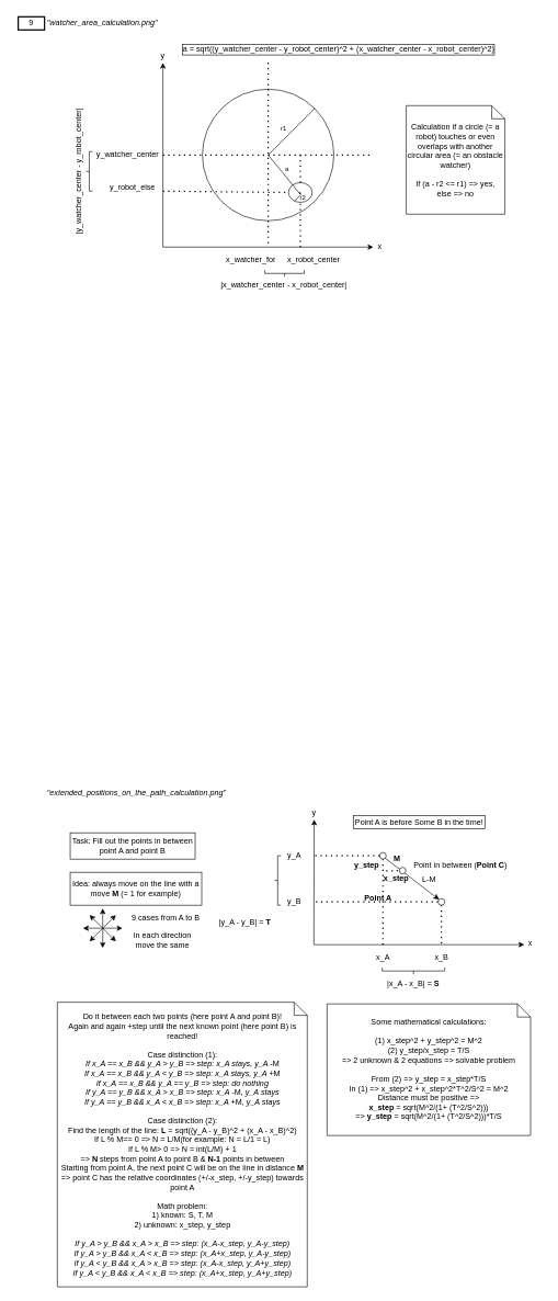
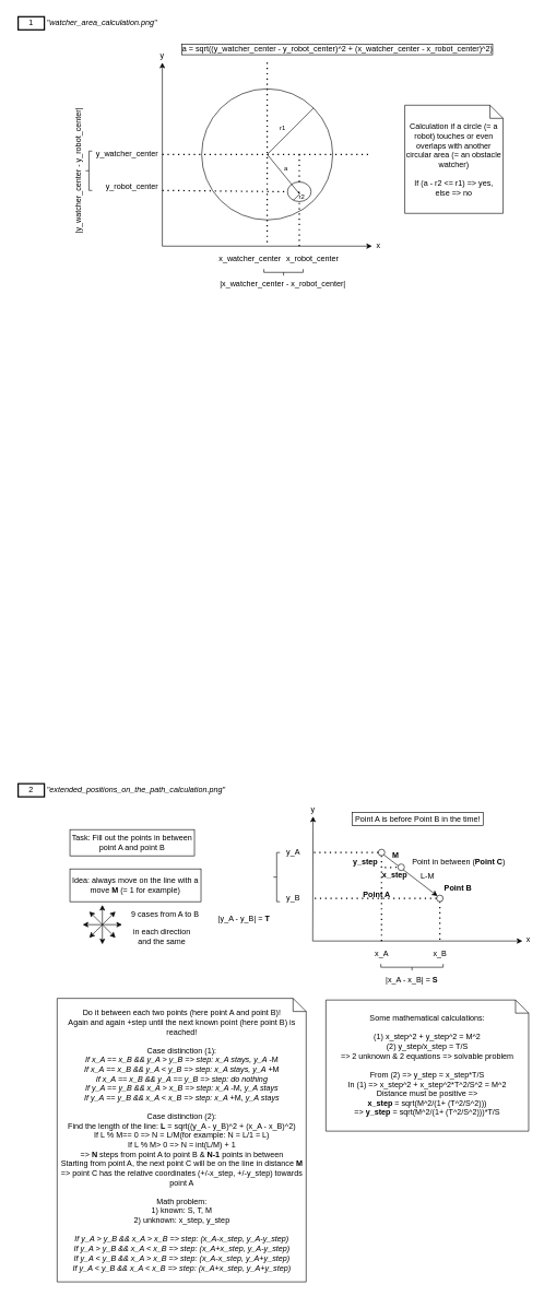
- <mxCell id="58" value="9" style="text;html=1;fillColor=none;align=center;verticalAlign=middle;whiteSpace=wrap;rounded=0;strokeColor=#000000;strokeWidth=2;" vertex="1" parent="1"><mxGeometry x="27" y="25" width="40" height="20" as="geometry" /></mxCell>
+ <mxCell id="58" value="1" style="text;html=1;fillColor=none;align=center;verticalAlign=middle;whiteSpace=wrap;rounded=0;strokeColor=#000000;strokeWidth=2;" vertex="1" parent="1"><mxGeometry x="27" y="25" width="40" height="20" as="geometry" /></mxCell>
- <mxCell id="16" value="y_robot_else" style="text;html=1;strokeColor=none;fillColor=none;align=center;verticalAlign=middle;whiteSpace=wrap;rounded=0;" vertex="1" parent="1"><mxGeometry x="156" y="275" width="90" height="20" as="geometry" /></mxCell>
+ <mxCell id="16" value="y_robot_center" style="text;html=1;strokeColor=none;fillColor=none;align=center;verticalAlign=middle;whiteSpace=wrap;rounded=0;" vertex="1" parent="1"><mxGeometry x="156" y="275" width="90" height="20" as="geometry" /></mxCell>
- <mxCell id="17" value="x_watcher_for" style="text;html=1;strokeColor=none;fillColor=none;align=center;verticalAlign=middle;whiteSpace=wrap;rounded=0;" vertex="1" parent="1"><mxGeometry x="331" y="385" width="100" height="20" as="geometry" /></mxCell>
+ <mxCell id="17" value="x_watcher_center" style="text;html=1;strokeColor=none;fillColor=none;align=center;verticalAlign=middle;whiteSpace=wrap;rounded=0;" vertex="1" parent="1"><mxGeometry x="331" y="385" width="100" height="20" as="geometry" /></mxCell>
+ <mxCell id="59" value="2" style="text;html=1;fillColor=none;align=center;verticalAlign=middle;whiteSpace=wrap;rounded=0;strokeColor=#000000;strokeWidth=2;" vertex="1" parent="1"><mxGeometry x="27" y="1195" width="40" height="20" as="geometry" /></mxCell>
- <mxCell id="54" value="Point A is before Some B in the time!" style="text;html=1;fillColor=none;align=center;verticalAlign=middle;whiteSpace=wrap;rounded=0;strokeColor=#000000;" vertex="1" parent="1"><mxGeometry x="536.5" y="1238.75" width="200" height="20" as="geometry" /></mxCell>
+ <mxCell id="54" value="Point A is before Point B in the time!" style="text;html=1;fillColor=none;align=center;verticalAlign=middle;whiteSpace=wrap;rounded=0;strokeColor=#000000;" vertex="1" parent="1"><mxGeometry x="536.5" y="1238.75" width="200" height="20" as="geometry" /></mxCell>
+ <mxCell id="33" value="&lt;b&gt;Point B&lt;/b&gt;" style="text;html=1;strokeColor=none;fillColor=none;align=center;verticalAlign=middle;whiteSpace=wrap;rounded=0;" vertex="1" parent="1"><mxGeometry x="675.5" y="1345" width="45" height="20" as="geometry" /></mxCell>
- <mxCell id="69" value="in each direction move the same" style="text;html=1;strokeColor=none;fillColor=none;align=center;verticalAlign=middle;whiteSpace=wrap;rounded=0;" vertex="1" parent="1"><mxGeometry x="196" y="1412.75" width="100.5" height="30" as="geometry" /></mxCell>
+ <mxCell id="69" value="in each direction and the same" style="text;html=1;strokeColor=none;fillColor=none;align=center;verticalAlign=middle;whiteSpace=wrap;rounded=0;" vertex="1" parent="1"><mxGeometry x="196" y="1412.75" width="100.5" height="30" as="geometry" /></mxCell>
